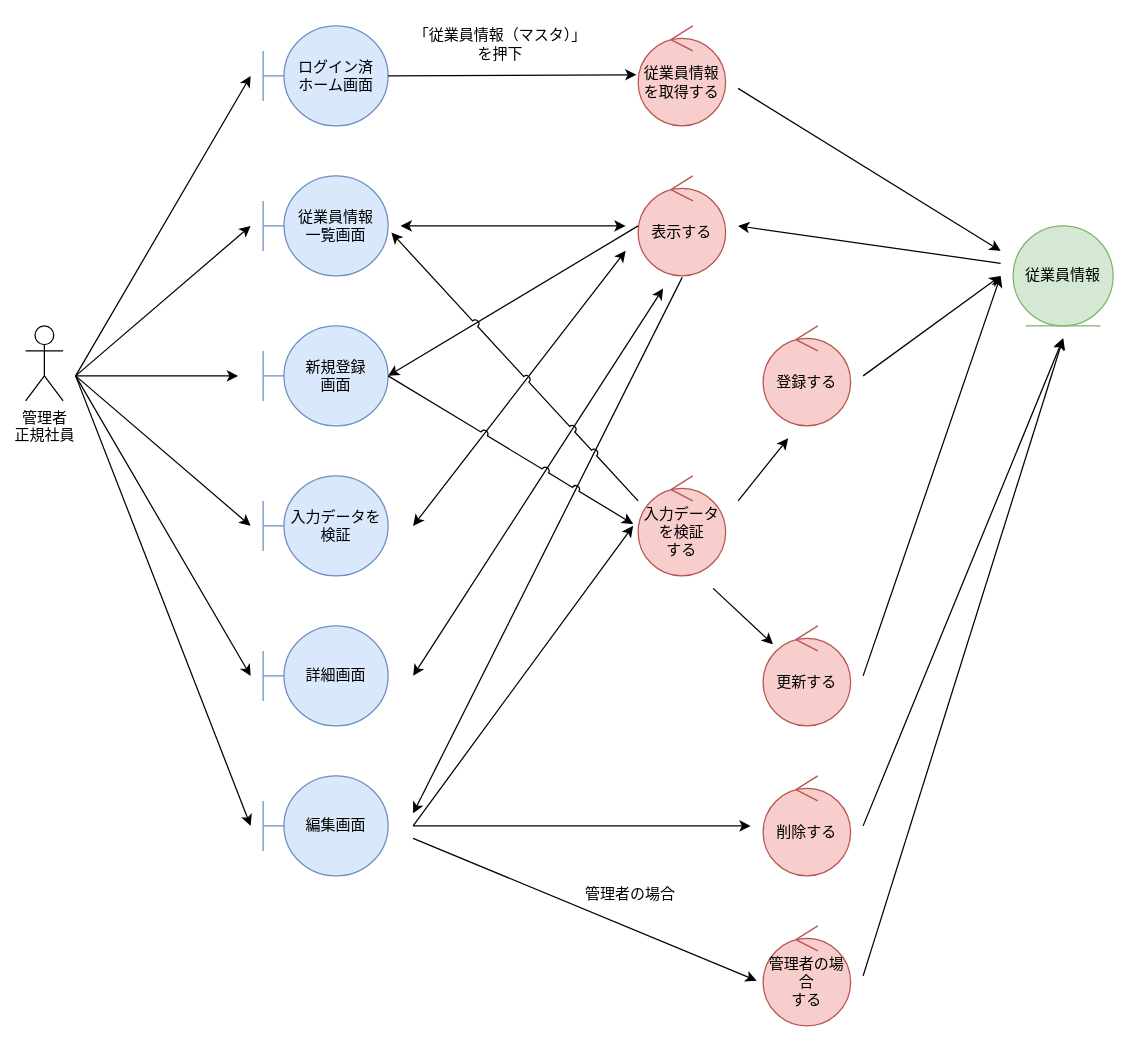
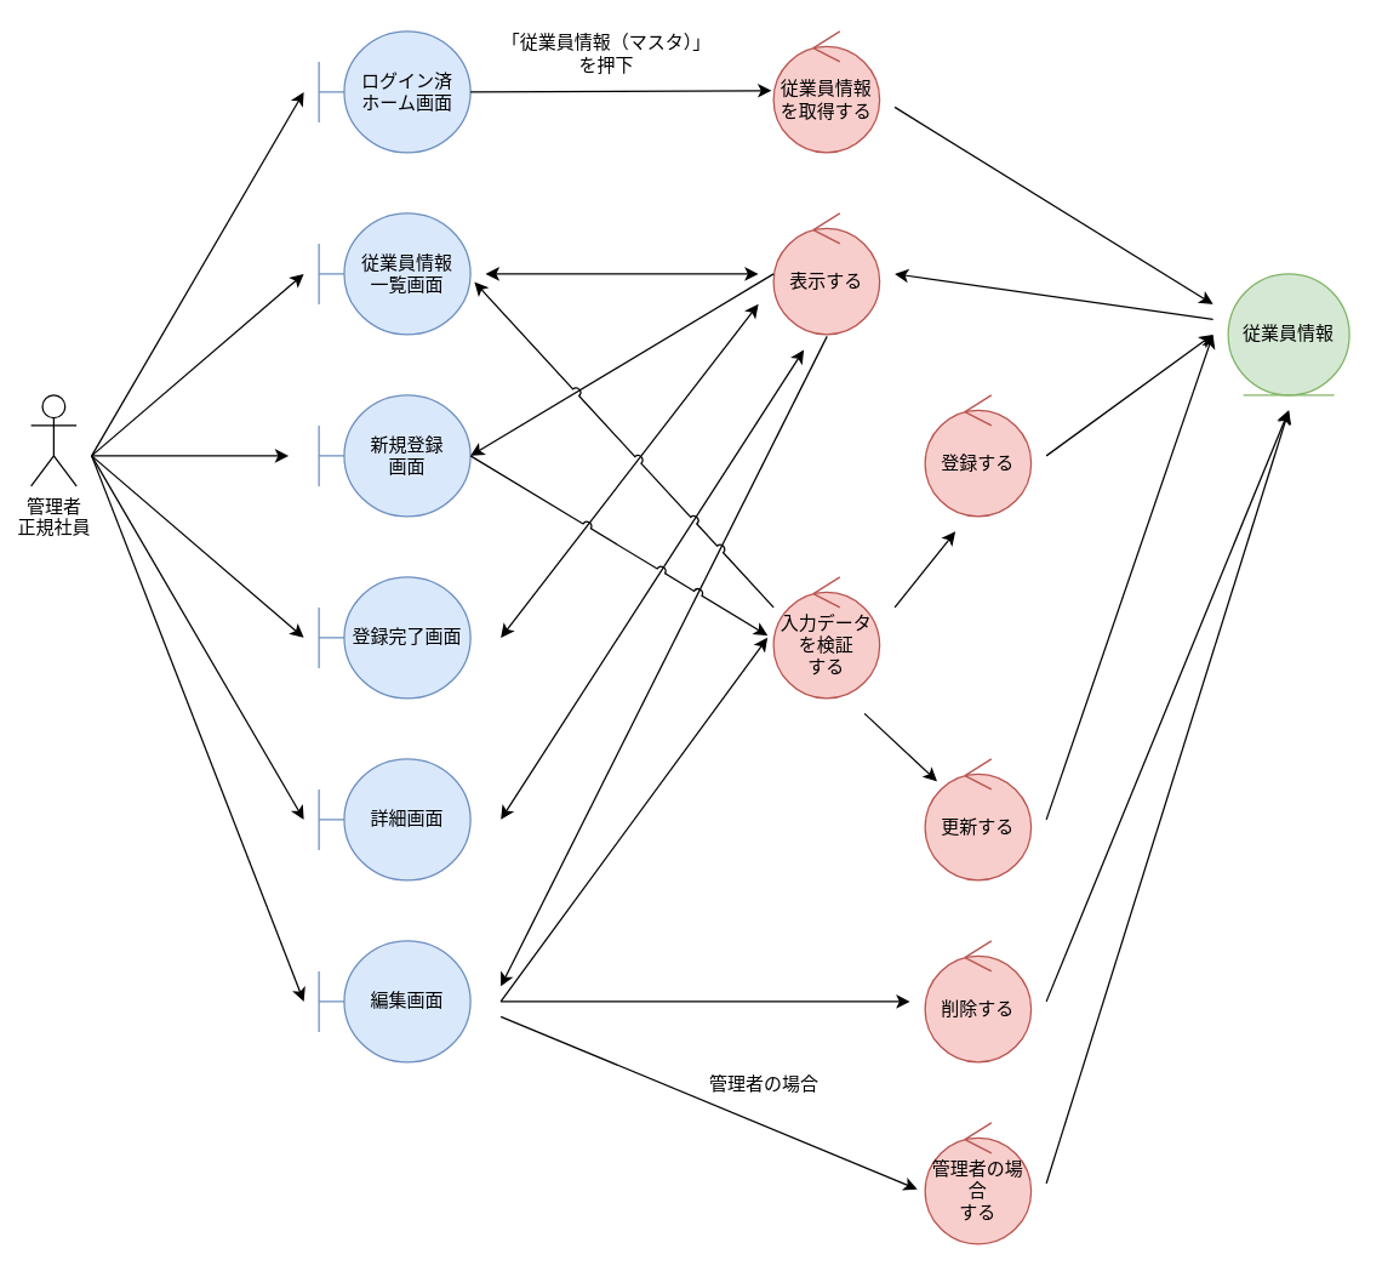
- <mxCell id="26" value="入力データを検証" style="shape=umlBoundary;whiteSpace=wrap;html=1;fillColor=#dae8fc;strokeColor=#6c8ebf;" parent="1" vertex="1"><mxGeometry x="210" y="380" width="100" height="80" as="geometry" /></mxCell>
+ <mxCell id="26" value="登録完了画面" style="shape=umlBoundary;whiteSpace=wrap;html=1;fillColor=#dae8fc;strokeColor=#6c8ebf;" parent="1" vertex="1"><mxGeometry x="210" y="380" width="100" height="80" as="geometry" /></mxCell>
